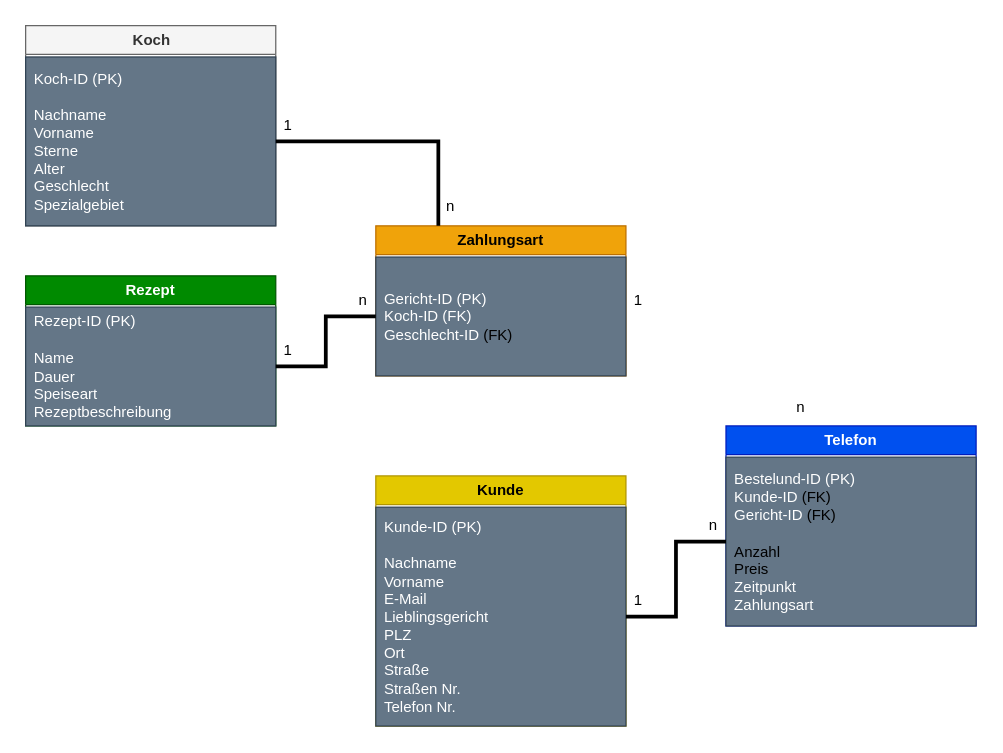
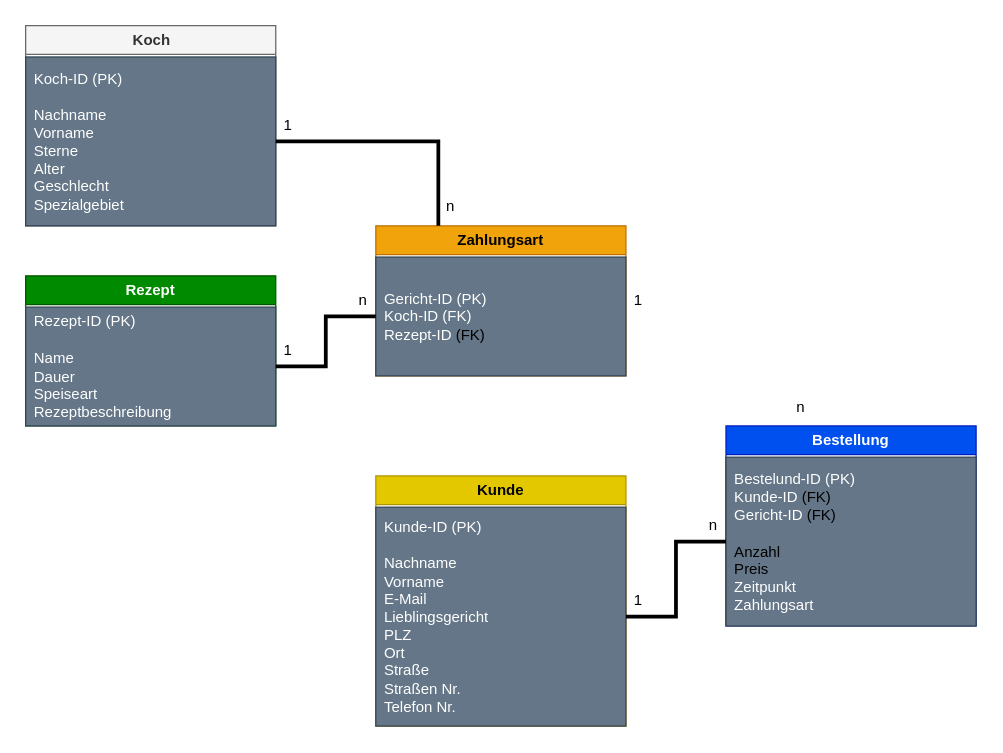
- <mxCell id="9" value="Gericht-ID (PK)&lt;div&gt;Koch-ID (FK)&lt;/div&gt;&lt;div&gt;Geschlecht-ID&amp;nbsp;&lt;span style=&quot;background-color: transparent; color: light-dark(rgb(0, 0, 0), rgb(255, 255, 255));&quot;&gt;(FK)&lt;/span&gt;&lt;/div&gt;" style="text;html=1;align=left;verticalAlign=middle;whiteSpace=wrap;rounded=0;spacingLeft=5;fillColor=#647687;fontColor=#ffffff;strokeColor=#314354;" parent="8" vertex="1"><mxGeometry y="25" width="200" height="95" as="geometry" /></mxCell>
+ <mxCell id="9" value="Gericht-ID (PK)&lt;div&gt;Koch-ID (FK)&lt;/div&gt;&lt;div&gt;Rezept-ID&amp;nbsp;&lt;span style=&quot;background-color: transparent; color: light-dark(rgb(0, 0, 0), rgb(255, 255, 255));&quot;&gt;(FK)&lt;/span&gt;&lt;/div&gt;" style="text;html=1;align=left;verticalAlign=middle;whiteSpace=wrap;rounded=0;spacingLeft=5;fillColor=#647687;fontColor=#ffffff;strokeColor=#314354;" parent="8" vertex="1"><mxGeometry y="25" width="200" height="95" as="geometry" /></mxCell>
- <mxCell id="10" value="Telefon" style="swimlane;whiteSpace=wrap;html=1;fillColor=#0050ef;fontColor=#ffffff;strokeColor=#001DBC;" parent="1" vertex="1"><mxGeometry x="580" y="340" width="200" height="160" as="geometry" /></mxCell>
+ <mxCell id="10" value="Bestellung" style="swimlane;whiteSpace=wrap;html=1;fillColor=#0050ef;fontColor=#ffffff;strokeColor=#001DBC;" parent="1" vertex="1"><mxGeometry x="580" y="340" width="200" height="160" as="geometry" /></mxCell>
